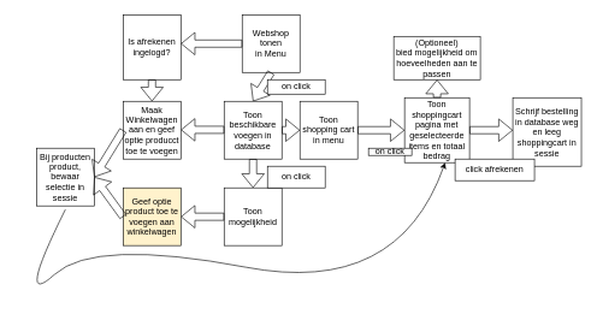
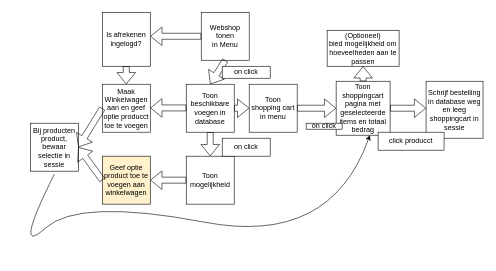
- <mxCell id="29" value="click afrekenen" style="rounded=0;whiteSpace=wrap;html=1;" vertex="1" parent="1"><mxGeometry x="630" y="220" width="110" height="30" as="geometry" /></mxCell>
+ <mxCell id="29" value="click producct" style="rounded=0;whiteSpace=wrap;html=1;" vertex="1" parent="1"><mxGeometry x="630" y="220" width="110" height="30" as="geometry" /></mxCell>
